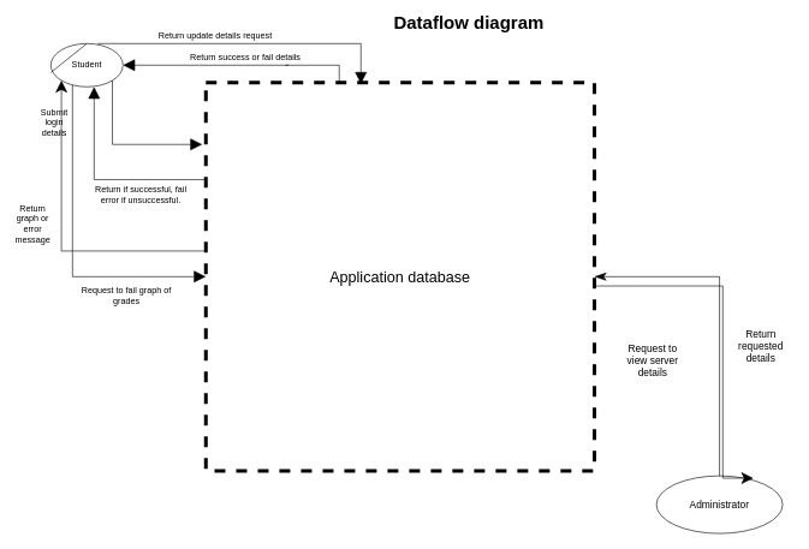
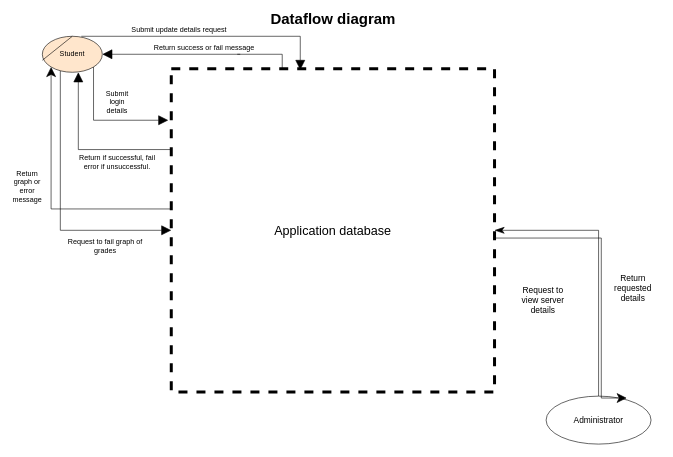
- <mxCell id="7" value="&lt;font size=&quot;1&quot;&gt;&lt;b style=&quot;font-size: 25px&quot;&gt;Dataflow diagram&lt;/b&gt;&lt;/font&gt;" style="text;html=1;strokeColor=none;fillColor=none;align=center;verticalAlign=middle;whiteSpace=wrap;rounded=0;shadow=0;dashed=1;sketch=0;hachureGap=4;pointerEvents=0;" parent="1" vertex="1"><mxGeometry x="440" y="20" width="420" height="20" as="geometry" /></mxCell>
+ <mxCell id="7" value="&lt;font size=&quot;1&quot;&gt;&lt;b style=&quot;font-size: 25px&quot;&gt;Dataflow diagram&lt;/b&gt;&lt;/font&gt;" style="text;html=1;strokeColor=none;fillColor=none;align=center;verticalAlign=middle;whiteSpace=wrap;rounded=0;shadow=0;dashed=1;sketch=0;hachureGap=4;pointerEvents=0;" parent="1" vertex="1"><mxGeometry x="345" y="20" width="420" height="20" as="geometry" /></mxCell>
- <mxCell id="13" value="Return update details request&amp;nbsp;" style="text;html=1;strokeColor=none;fillColor=none;align=center;verticalAlign=middle;whiteSpace=wrap;rounded=0;hachureGap=4;pointerEvents=0;" vertex="1" parent="1"><mxGeometry x="200" y="40" width="200" height="20" as="geometry" /></mxCell>
+ <mxCell id="13" value="Submit update details request&amp;nbsp;" style="text;html=1;strokeColor=none;fillColor=none;align=center;verticalAlign=middle;whiteSpace=wrap;rounded=0;hachureGap=4;pointerEvents=0;" vertex="1" parent="1"><mxGeometry x="200" y="40" width="200" height="20" as="geometry" /></mxCell>
- <mxCell id="12" value="Return success or fail details" style="text;html=1;strokeColor=none;fillColor=none;align=center;verticalAlign=middle;whiteSpace=wrap;rounded=0;hachureGap=4;pointerEvents=0;" vertex="1" parent="1"><mxGeometry x="240" y="70" width="200" height="20" as="geometry" /></mxCell>
+ <mxCell id="12" value="Return success or fail message" style="text;html=1;strokeColor=none;fillColor=none;align=center;verticalAlign=middle;whiteSpace=wrap;rounded=0;hachureGap=4;pointerEvents=0;" vertex="1" parent="1"><mxGeometry x="240" y="70" width="200" height="20" as="geometry" /></mxCell>
- <mxCell id="15" value="Student" style="ellipse;whiteSpace=wrap;html=1;align=center;hachureGap=4;pointerEvents=0;shadow=0;sketch=0;" parent="1" vertex="1"><mxGeometry x="70" y="60" width="100" height="60" as="geometry" /></mxCell>
+ <mxCell id="15" value="Student" style="ellipse;whiteSpace=wrap;html=1;align=center;hachureGap=4;pointerEvents=0;shadow=0;sketch=0;fillColor=#ffe6cc;" parent="1" vertex="1"><mxGeometry x="70" y="60" width="100" height="60" as="geometry" /></mxCell>
- <mxCell id="8" value="Submit login details" style="text;html=1;strokeColor=none;fillColor=none;align=center;verticalAlign=middle;whiteSpace=wrap;rounded=0;hachureGap=4;pointerEvents=0;" vertex="1" parent="1"><mxGeometry x="45" y="160" width="60" height="20" as="geometry" /></mxCell>
+ <mxCell id="8" value="Submit login details" style="text;html=1;strokeColor=none;fillColor=none;align=center;verticalAlign=middle;whiteSpace=wrap;rounded=0;hachureGap=4;pointerEvents=0;" vertex="1" parent="1"><mxGeometry x="165" y="160" width="60" height="20" as="geometry" /></mxCell>
